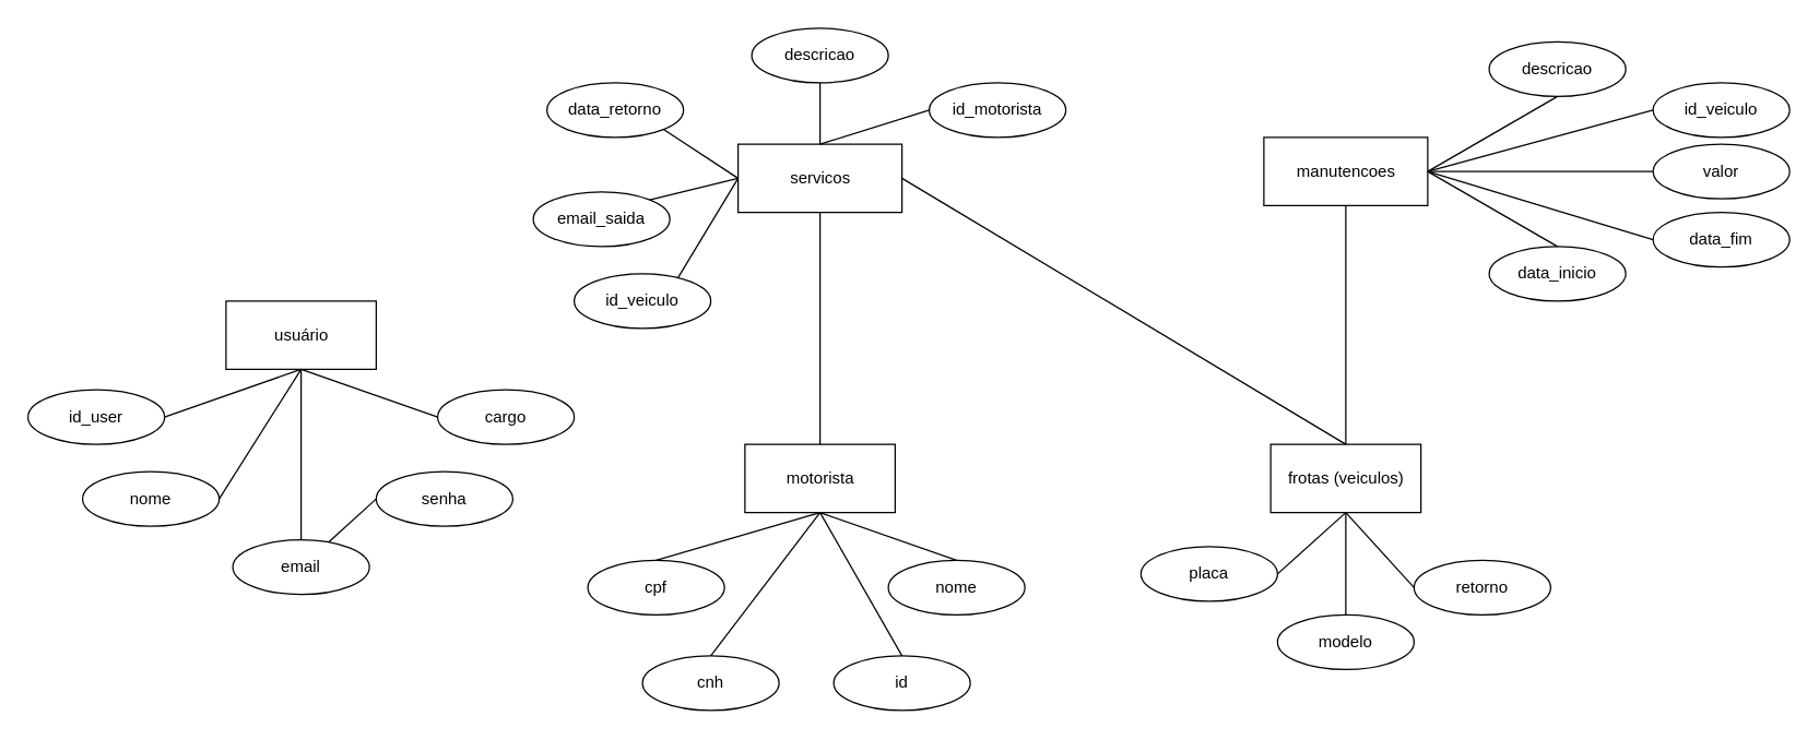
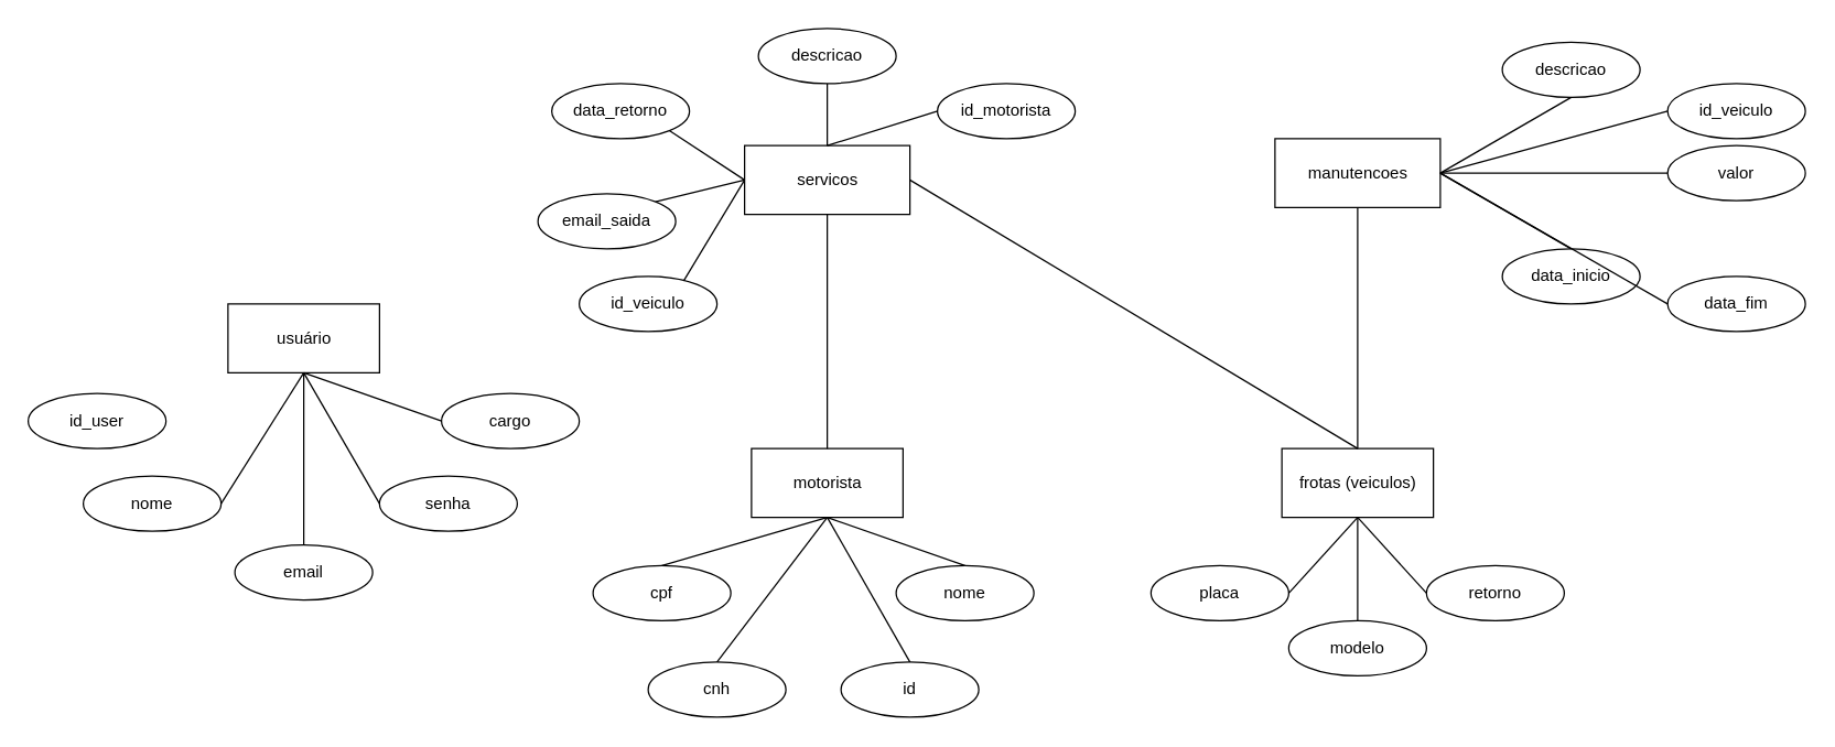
- <mxCell id="28" value="data_fim" style="ellipse;whiteSpace=wrap;html=1;align=center;" vertex="1" parent="1"><mxGeometry x="1210" y="155" width="100" height="40" as="geometry" /></mxCell>
+ <mxCell id="28" value="data_fim" style="ellipse;whiteSpace=wrap;html=1;align=center;" vertex="1" parent="1"><mxGeometry x="1210" y="200" width="100" height="40" as="geometry" /></mxCell>
- <mxCell id="12" value="" style="endArrow=none;html=1;rounded=0;exitX=0.5;exitY=1;exitDx=0;exitDy=0;entryX=1;entryY=0.5;entryDx=0;entryDy=0;" edge="1" parent="1" source="2" target="11"><mxGeometry width="50" height="50" relative="1" as="geometry"><mxPoint x="235" y="280" as="sourcePoint" /><mxPoint x="150" y="395" as="targetPoint" /></mxGeometry></mxCell>
- <mxCell id="8" value="" style="endArrow=none;html=1;rounded=0;exitX=0;exitY=0.5;exitDx=0;exitDy=0;" edge="1" parent="1" source="6" target="5"><mxGeometry width="50" height="50" relative="1" as="geometry"><mxPoint x="170" y="415" as="sourcePoint" /><mxPoint x="225" y="330" as="targetPoint" /></mxGeometry></mxCell>
+ <mxCell id="8" value="" style="endArrow=none;html=1;rounded=0;exitX=0;exitY=0.5;exitDx=0;exitDy=0;entryX=0.5;entryY=1;entryDx=0;entryDy=0;" edge="1" parent="1" source="6" target="2"><mxGeometry width="50" height="50" relative="1" as="geometry"><mxPoint x="170" y="415" as="sourcePoint" /><mxPoint x="225" y="330" as="targetPoint" /></mxGeometry></mxCell>
- <mxCell id="20" value="placa" style="ellipse;whiteSpace=wrap;html=1;align=center;" vertex="1" parent="1"><mxGeometry x="835" y="400" width="100" height="40" as="geometry" /></mxCell>
+ <mxCell id="20" value="placa" style="ellipse;whiteSpace=wrap;html=1;align=center;" vertex="1" parent="1"><mxGeometry x="835" y="410" width="100" height="40" as="geometry" /></mxCell>
